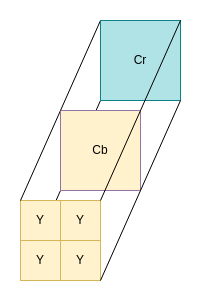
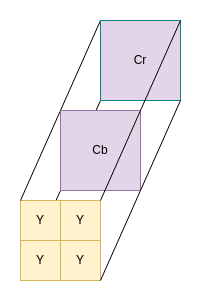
- <mxCell id="13" value="Cr" style="rounded=0;whiteSpace=wrap;html=1;fillColor=#b0e3e6;strokeColor=#0e8088;" vertex="1" parent="1"><mxGeometry x="100" y="20" width="80" height="80" as="geometry" /></mxCell>
+ <mxCell id="13" value="Cr" style="rounded=0;whiteSpace=wrap;html=1;fillColor=#e1d5e7;strokeColor=#0e8088;" vertex="1" parent="1"><mxGeometry x="100" y="20" width="80" height="80" as="geometry" /></mxCell>
- <mxCell id="9" value="Cb" style="rounded=0;whiteSpace=wrap;html=1;fillColor=#fff2cc;strokeColor=#9673a6;" vertex="1" parent="1"><mxGeometry x="60" y="110" width="80" height="80" as="geometry" /></mxCell>
+ <mxCell id="9" value="Cb" style="rounded=0;whiteSpace=wrap;html=1;fillColor=#e1d5e7;strokeColor=#9673a6;" vertex="1" parent="1"><mxGeometry x="60" y="110" width="80" height="80" as="geometry" /></mxCell>
